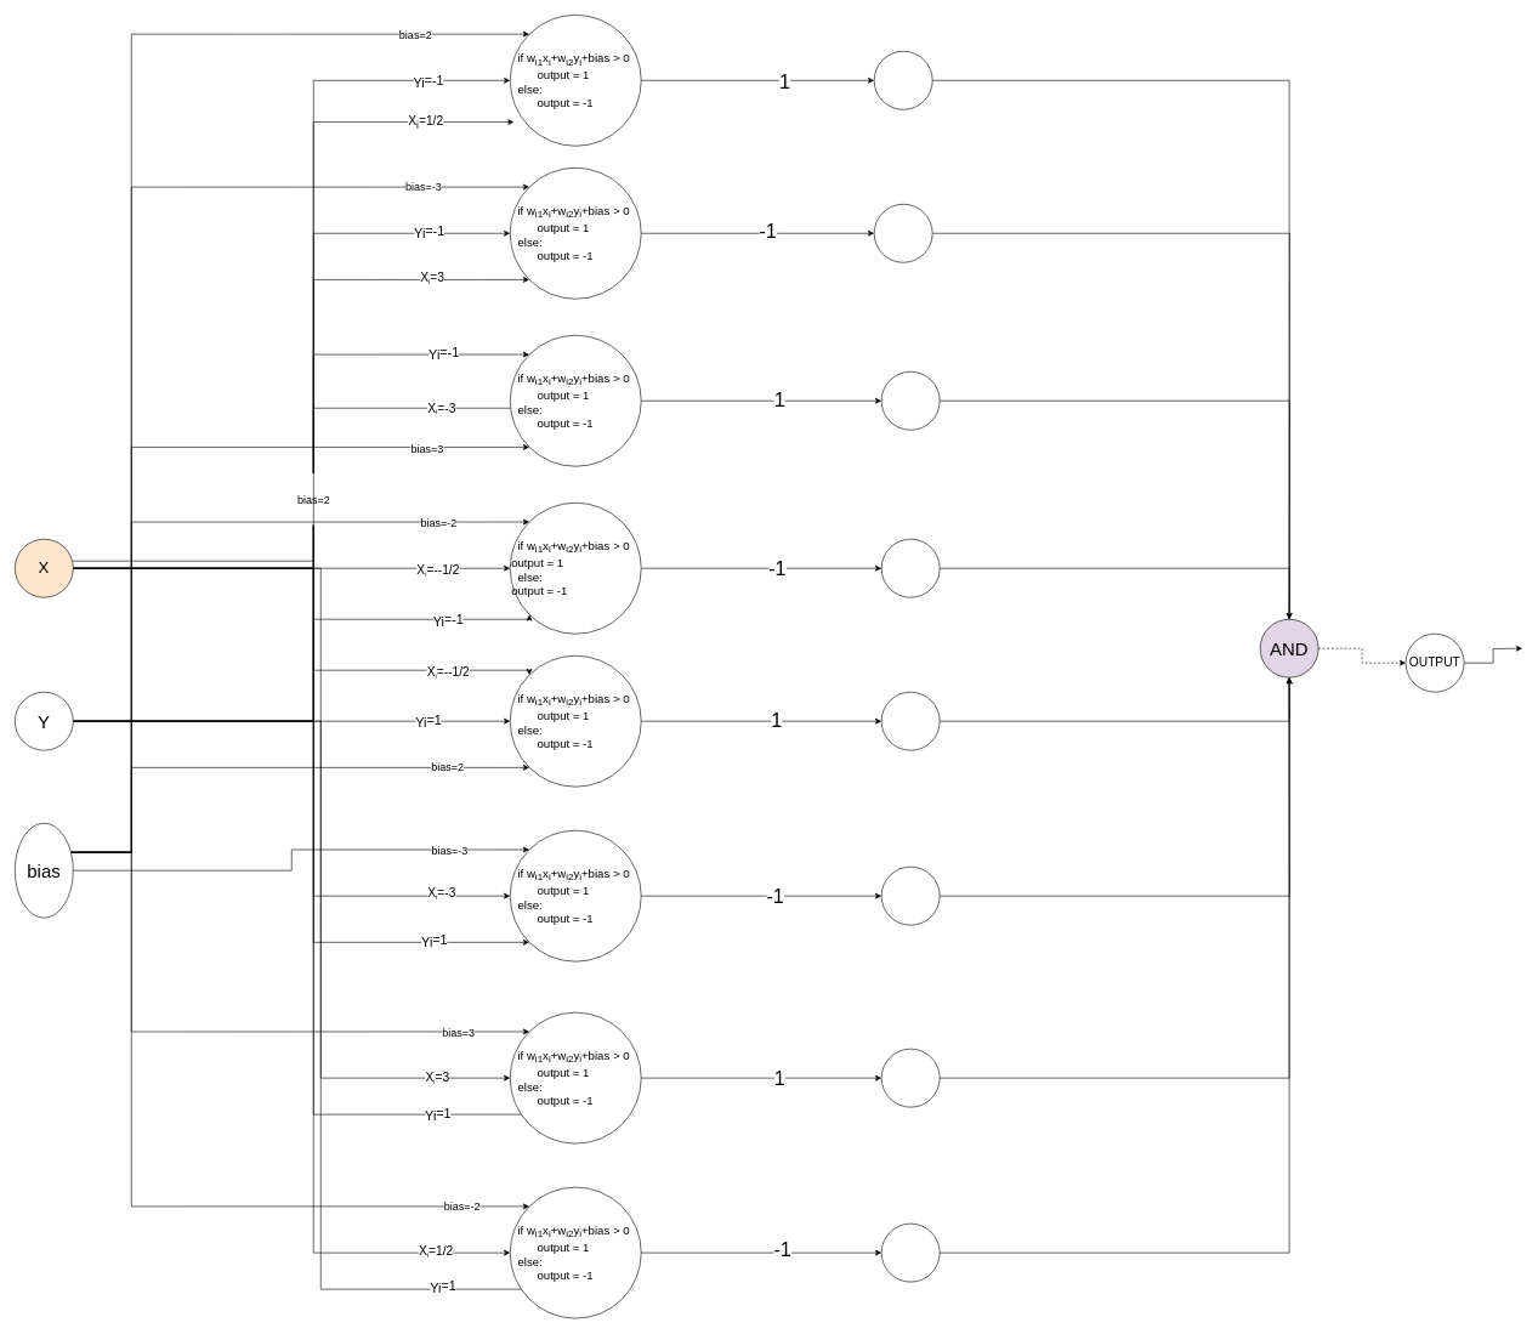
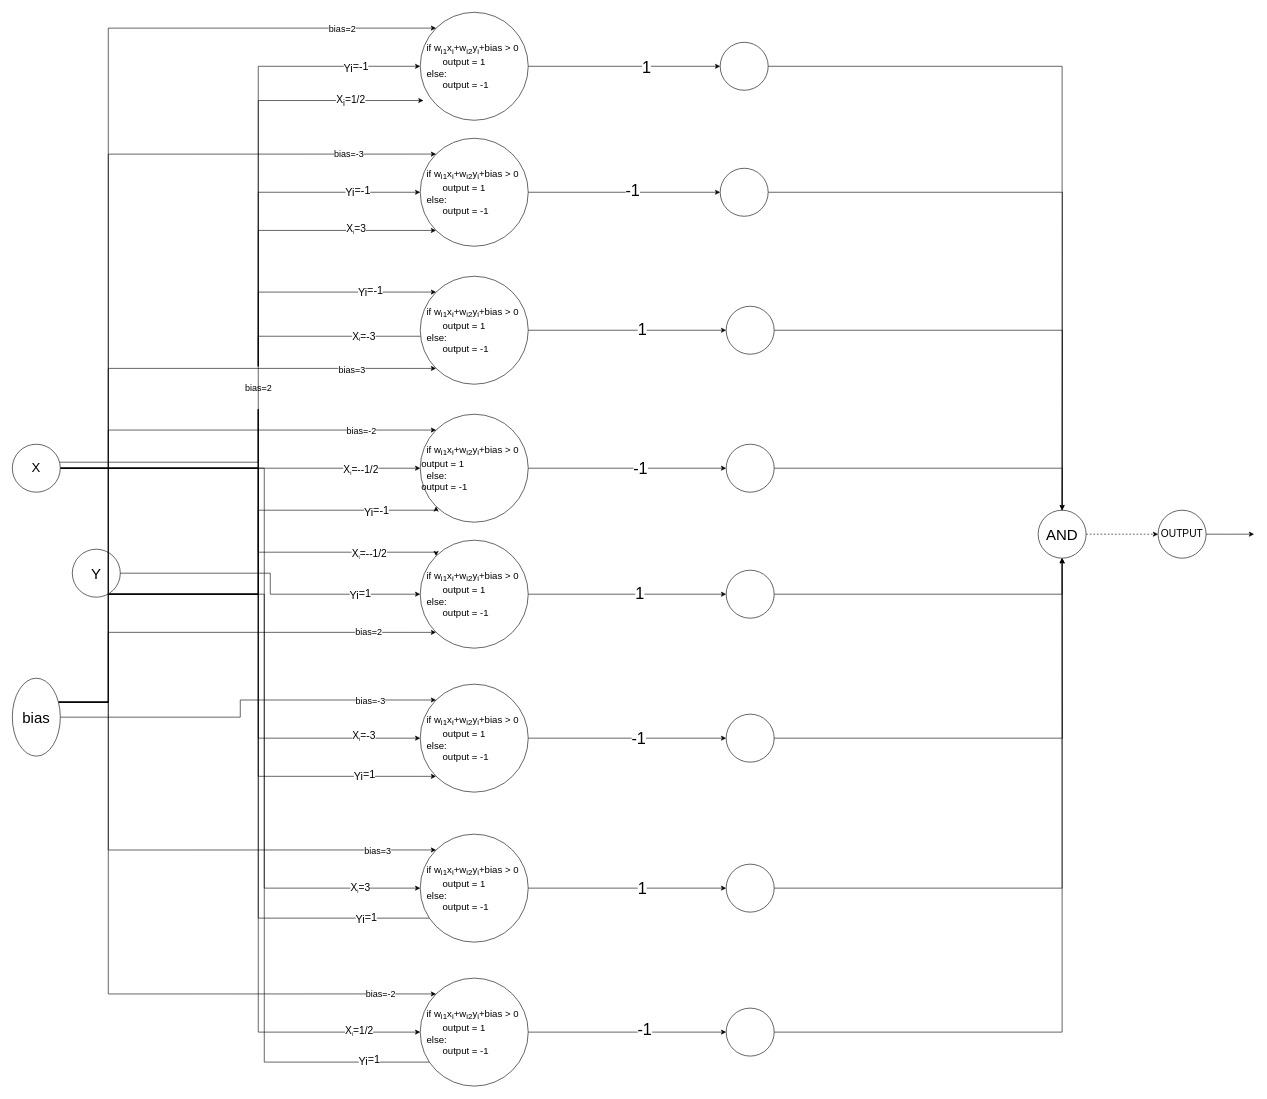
- <mxCell id="21" value="&lt;font style=&quot;font-size: 22px&quot;&gt;X&lt;/font&gt;" style="ellipse;whiteSpace=wrap;html=1;aspect=fixed;fillColor=#ffe6cc;" vertex="1" parent="1"><mxGeometry x="20" y="740" width="80" height="80" as="geometry" /></mxCell>
+ <mxCell id="21" value="&lt;font style=&quot;font-size: 22px&quot;&gt;X&lt;/font&gt;" style="ellipse;whiteSpace=wrap;html=1;aspect=fixed;" vertex="1" parent="1"><mxGeometry x="20" y="740" width="80" height="80" as="geometry" /></mxCell>
- <mxCell id="95" value="&lt;font style=&quot;font-size: 25px&quot;&gt;AND&lt;/font&gt;" style="ellipse;whiteSpace=wrap;html=1;aspect=fixed;fillColor=#e1d5e7;" vertex="1" parent="1"><mxGeometry x="1730" y="850" width="80" height="80" as="geometry" /></mxCell>
+ <mxCell id="95" value="&lt;font style=&quot;font-size: 25px&quot;&gt;AND&lt;/font&gt;" style="ellipse;whiteSpace=wrap;html=1;aspect=fixed;" vertex="1" parent="1"><mxGeometry x="1730" y="850" width="80" height="80" as="geometry" /></mxCell>
- <mxCell id="97" value="&lt;font style=&quot;font-size: 17px&quot;&gt;OUTPUT&lt;/font&gt;" style="ellipse;whiteSpace=wrap;html=1;aspect=fixed;" vertex="1" parent="1"><mxGeometry x="1930" y="870" width="80" height="80" as="geometry" /></mxCell>
+ <mxCell id="97" value="&lt;font style=&quot;font-size: 17px&quot;&gt;OUTPUT&lt;/font&gt;" style="ellipse;whiteSpace=wrap;html=1;aspect=fixed;" vertex="1" parent="1"><mxGeometry x="1930" y="850" width="80" height="80" as="geometry" /></mxCell>
- <mxCell id="39" value="&lt;font style=&quot;font-size: 25px&quot;&gt;Y&lt;/font&gt;" style="ellipse;whiteSpace=wrap;html=1;aspect=fixed;" vertex="1" parent="1"><mxGeometry x="20" y="950" width="80" height="80" as="geometry" /></mxCell>
+ <mxCell id="39" value="&lt;font style=&quot;font-size: 25px&quot;&gt;Y&lt;/font&gt;" style="ellipse;whiteSpace=wrap;html=1;aspect=fixed;" vertex="1" parent="1"><mxGeometry x="120" y="915" width="80" height="80" as="geometry" /></mxCell>
